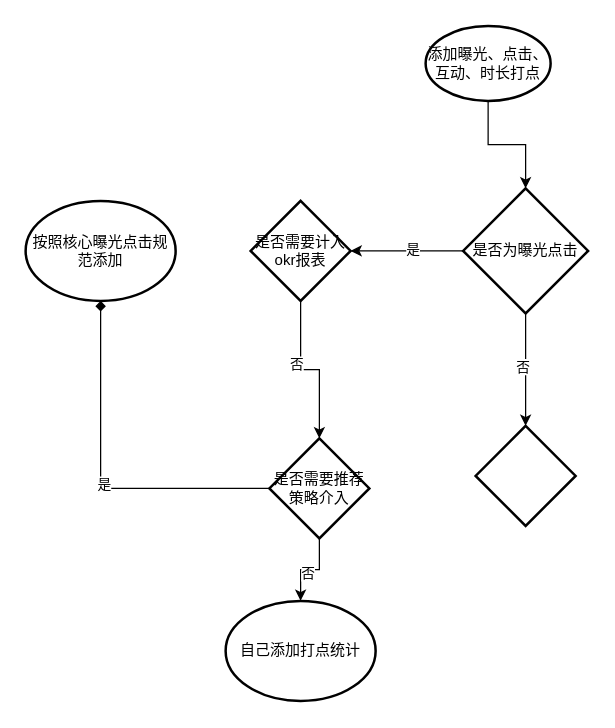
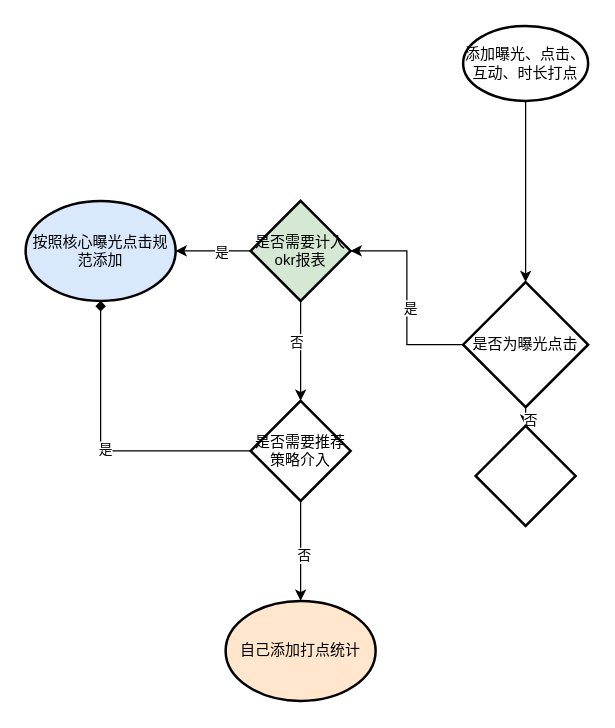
- <mxCell id="3" value="添加曝光、点击、互动、时长打点" style="strokeWidth=2;html=1;shape=mxgraph.flowchart.start_1;whiteSpace=wrap;" vertex="1" parent="1"><mxGeometry x="340" y="20" width="100" height="60" as="geometry" /></mxCell>
+ <mxCell id="3" value="添加曝光、点击、互动、时长打点" style="strokeWidth=2;html=1;shape=mxgraph.flowchart.start_1;whiteSpace=wrap;" vertex="1" parent="1"><mxGeometry x="370" y="20" width="100" height="60" as="geometry" /></mxCell>
- <mxCell id="14" value="按照核心曝光点击规范添加" style="ellipse;whiteSpace=wrap;html=1;strokeWidth=2;" vertex="1" parent="1"><mxGeometry x="20" y="160" width="120" height="80" as="geometry" /></mxCell>
+ <mxCell id="14" value="按照核心曝光点击规范添加" style="ellipse;whiteSpace=wrap;html=1;strokeWidth=2;fillColor=#dae8fc;" vertex="1" parent="1"><mxGeometry x="20" y="160" width="120" height="80" as="geometry" /></mxCell>
+ <mxCell id="9" value="" style="edgeStyle=orthogonalEdgeStyle;rounded=0;orthogonalLoop=1;jettySize=auto;html=1;" edge="1" parent="1" source="13" target="14"><mxGeometry relative="1" as="geometry" /></mxCell>
+ <mxCell id="10" value="是" style="edgeLabel;html=1;align=center;verticalAlign=middle;resizable=0;points=[];" vertex="1" connectable="0" parent="9"><mxGeometry x="-0.2" relative="1" as="geometry"><mxPoint as="offset" /></mxGeometry></mxCell>
- <mxCell id="13" value="是否需要计入okr报表" style="rhombus;whiteSpace=wrap;html=1;strokeWidth=2;" vertex="1" parent="1"><mxGeometry x="200" y="160" width="80" height="80" as="geometry" /></mxCell>
+ <mxCell id="13" value="是否需要计入okr报表" style="rhombus;whiteSpace=wrap;html=1;strokeWidth=2;fillColor=#d5e8d4;" vertex="1" parent="1"><mxGeometry x="200" y="160" width="80" height="80" as="geometry" /></mxCell>
- <mxCell id="8" value="是否为曝光点击" style="strokeWidth=2;html=1;shape=mxgraph.flowchart.decision;whiteSpace=wrap;" vertex="1" parent="1"><mxGeometry x="370" y="150" width="100" height="100" as="geometry" /></mxCell>
+ <mxCell id="8" value="是否为曝光点击" style="strokeWidth=2;html=1;shape=mxgraph.flowchart.decision;whiteSpace=wrap;" vertex="1" parent="1"><mxGeometry x="370" y="225" width="100" height="100" as="geometry" /></mxCell>
- <mxCell id="19" value="是否需要推荐策略介入" style="rhombus;whiteSpace=wrap;html=1;strokeWidth=2;" vertex="1" parent="1"><mxGeometry x="215" y="350" width="80" height="80" as="geometry" /></mxCell>
+ <mxCell id="19" value="是否需要推荐策略介入" style="rhombus;whiteSpace=wrap;html=1;strokeWidth=2;" vertex="1" parent="1"><mxGeometry x="200" y="320" width="80" height="80" as="geometry" /></mxCell>
- <mxCell id="20" value="自己添加打点统计" style="ellipse;whiteSpace=wrap;html=1;strokeWidth=2;" vertex="1" parent="1"><mxGeometry x="180" y="480" width="120" height="80" as="geometry" /></mxCell>
+ <mxCell id="20" value="自己添加打点统计" style="ellipse;whiteSpace=wrap;html=1;strokeWidth=2;fillColor=#ffe6cc;" vertex="1" parent="1"><mxGeometry x="180" y="480" width="120" height="80" as="geometry" /></mxCell>
